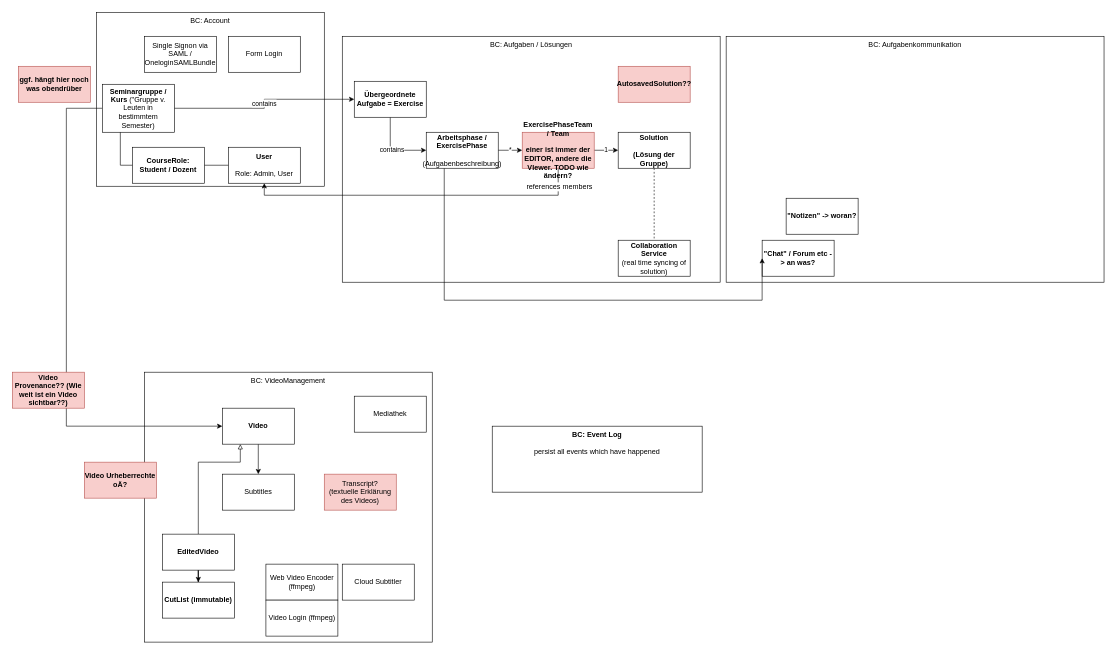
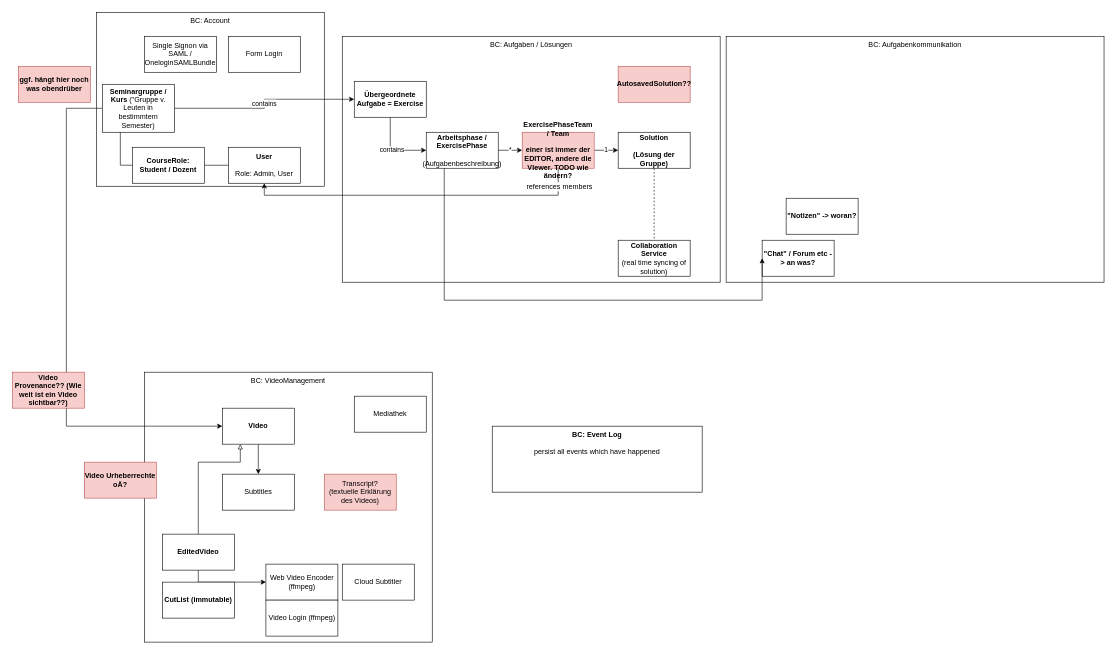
- <mxCell id="38" style="edgeStyle=orthogonalEdgeStyle;rounded=0;orthogonalLoop=1;jettySize=auto;html=1;exitX=0.5;exitY=1;exitDx=0;exitDy=0;endArrow=classic;endFill=1;" parent="1" source="39" target="42" edge="1"><mxGeometry relative="1" as="geometry" /></mxCell>
+ <mxCell id="38" style="edgeStyle=orthogonalEdgeStyle;rounded=0;orthogonalLoop=1;jettySize=auto;html=1;exitX=0.5;exitY=1;exitDx=0;exitDy=0;endArrow=classic;endFill=1;" parent="1" source="39" target="40" edge="1"><mxGeometry relative="1" as="geometry" /></mxCell>
